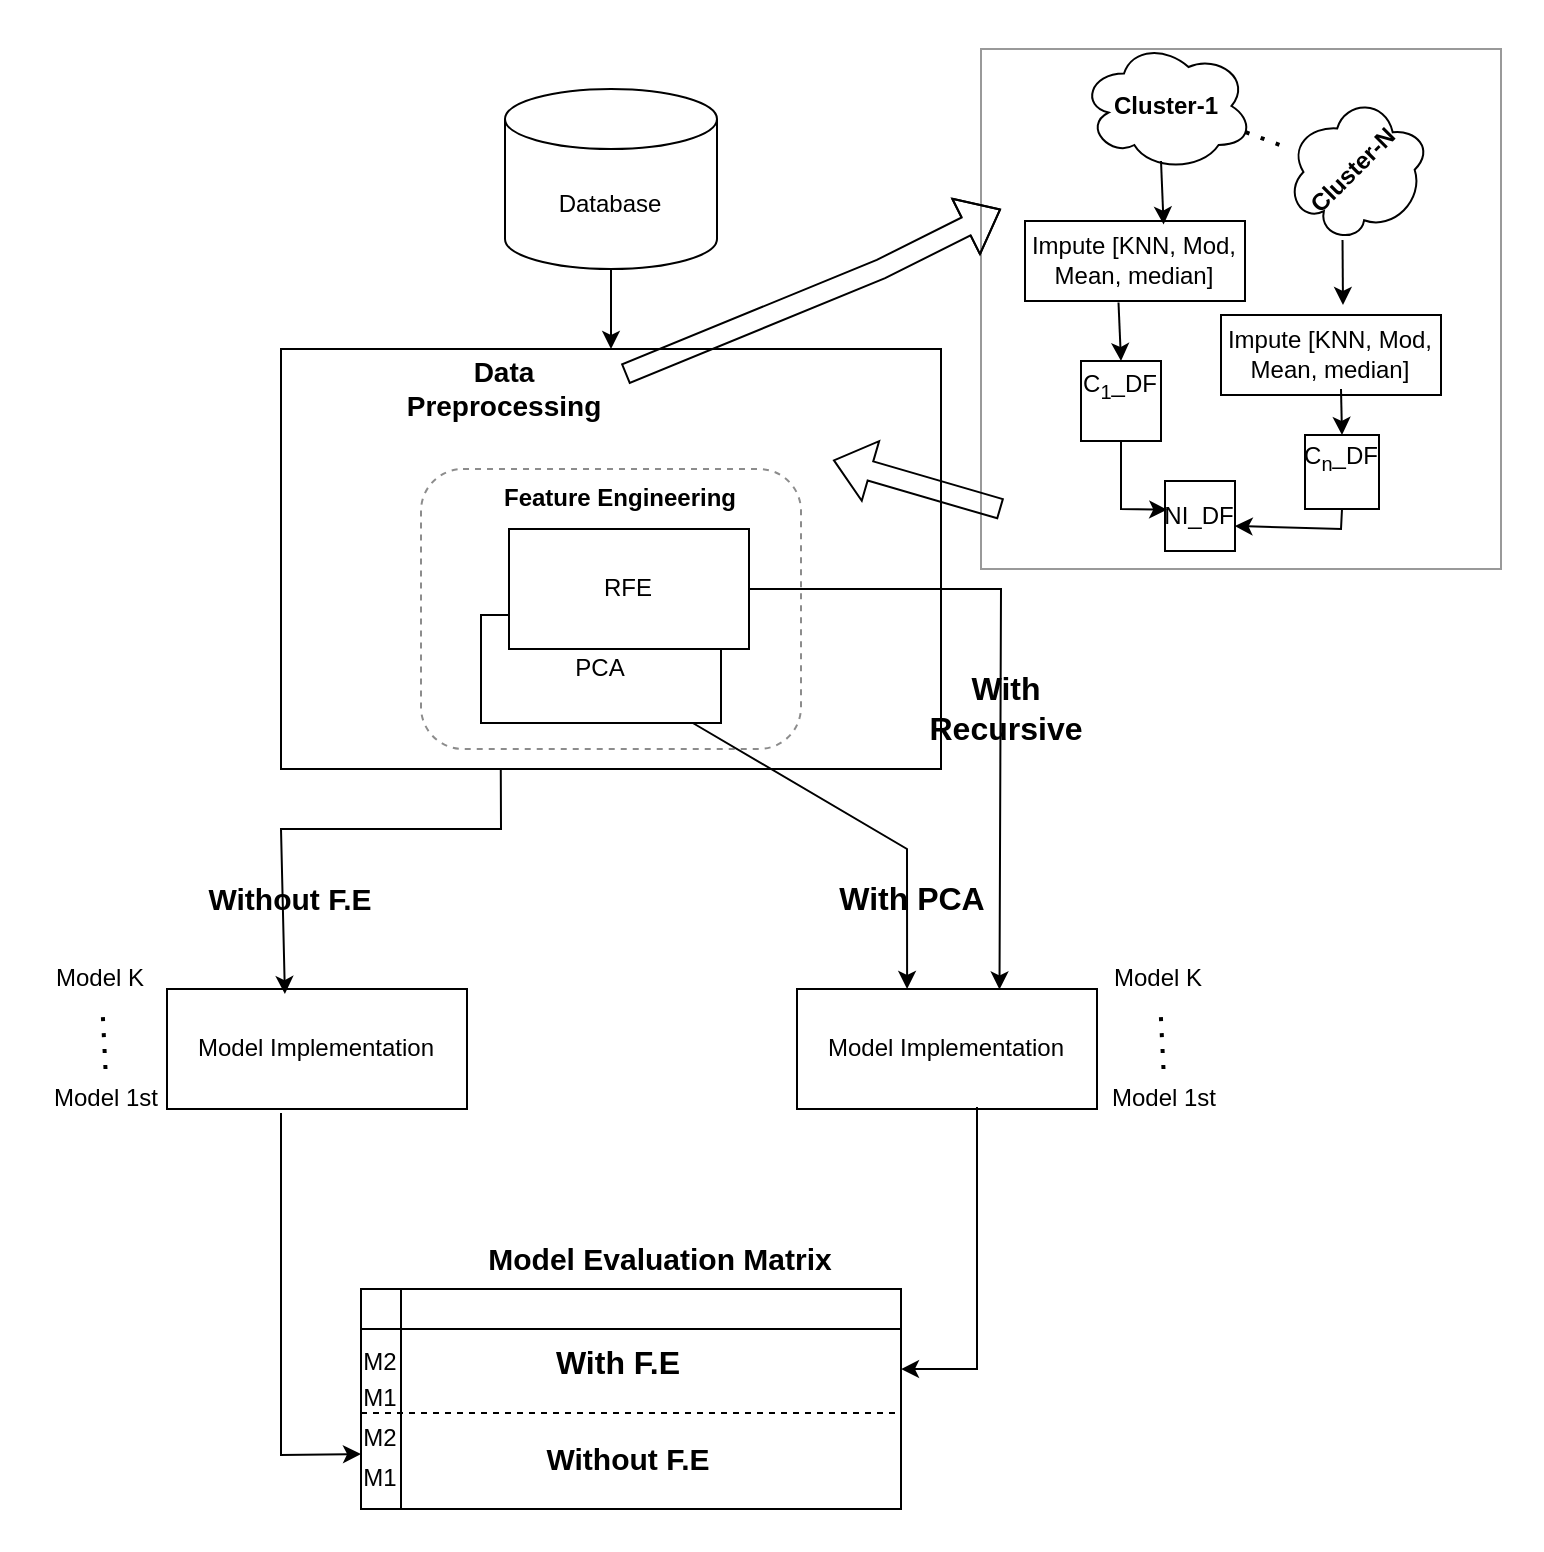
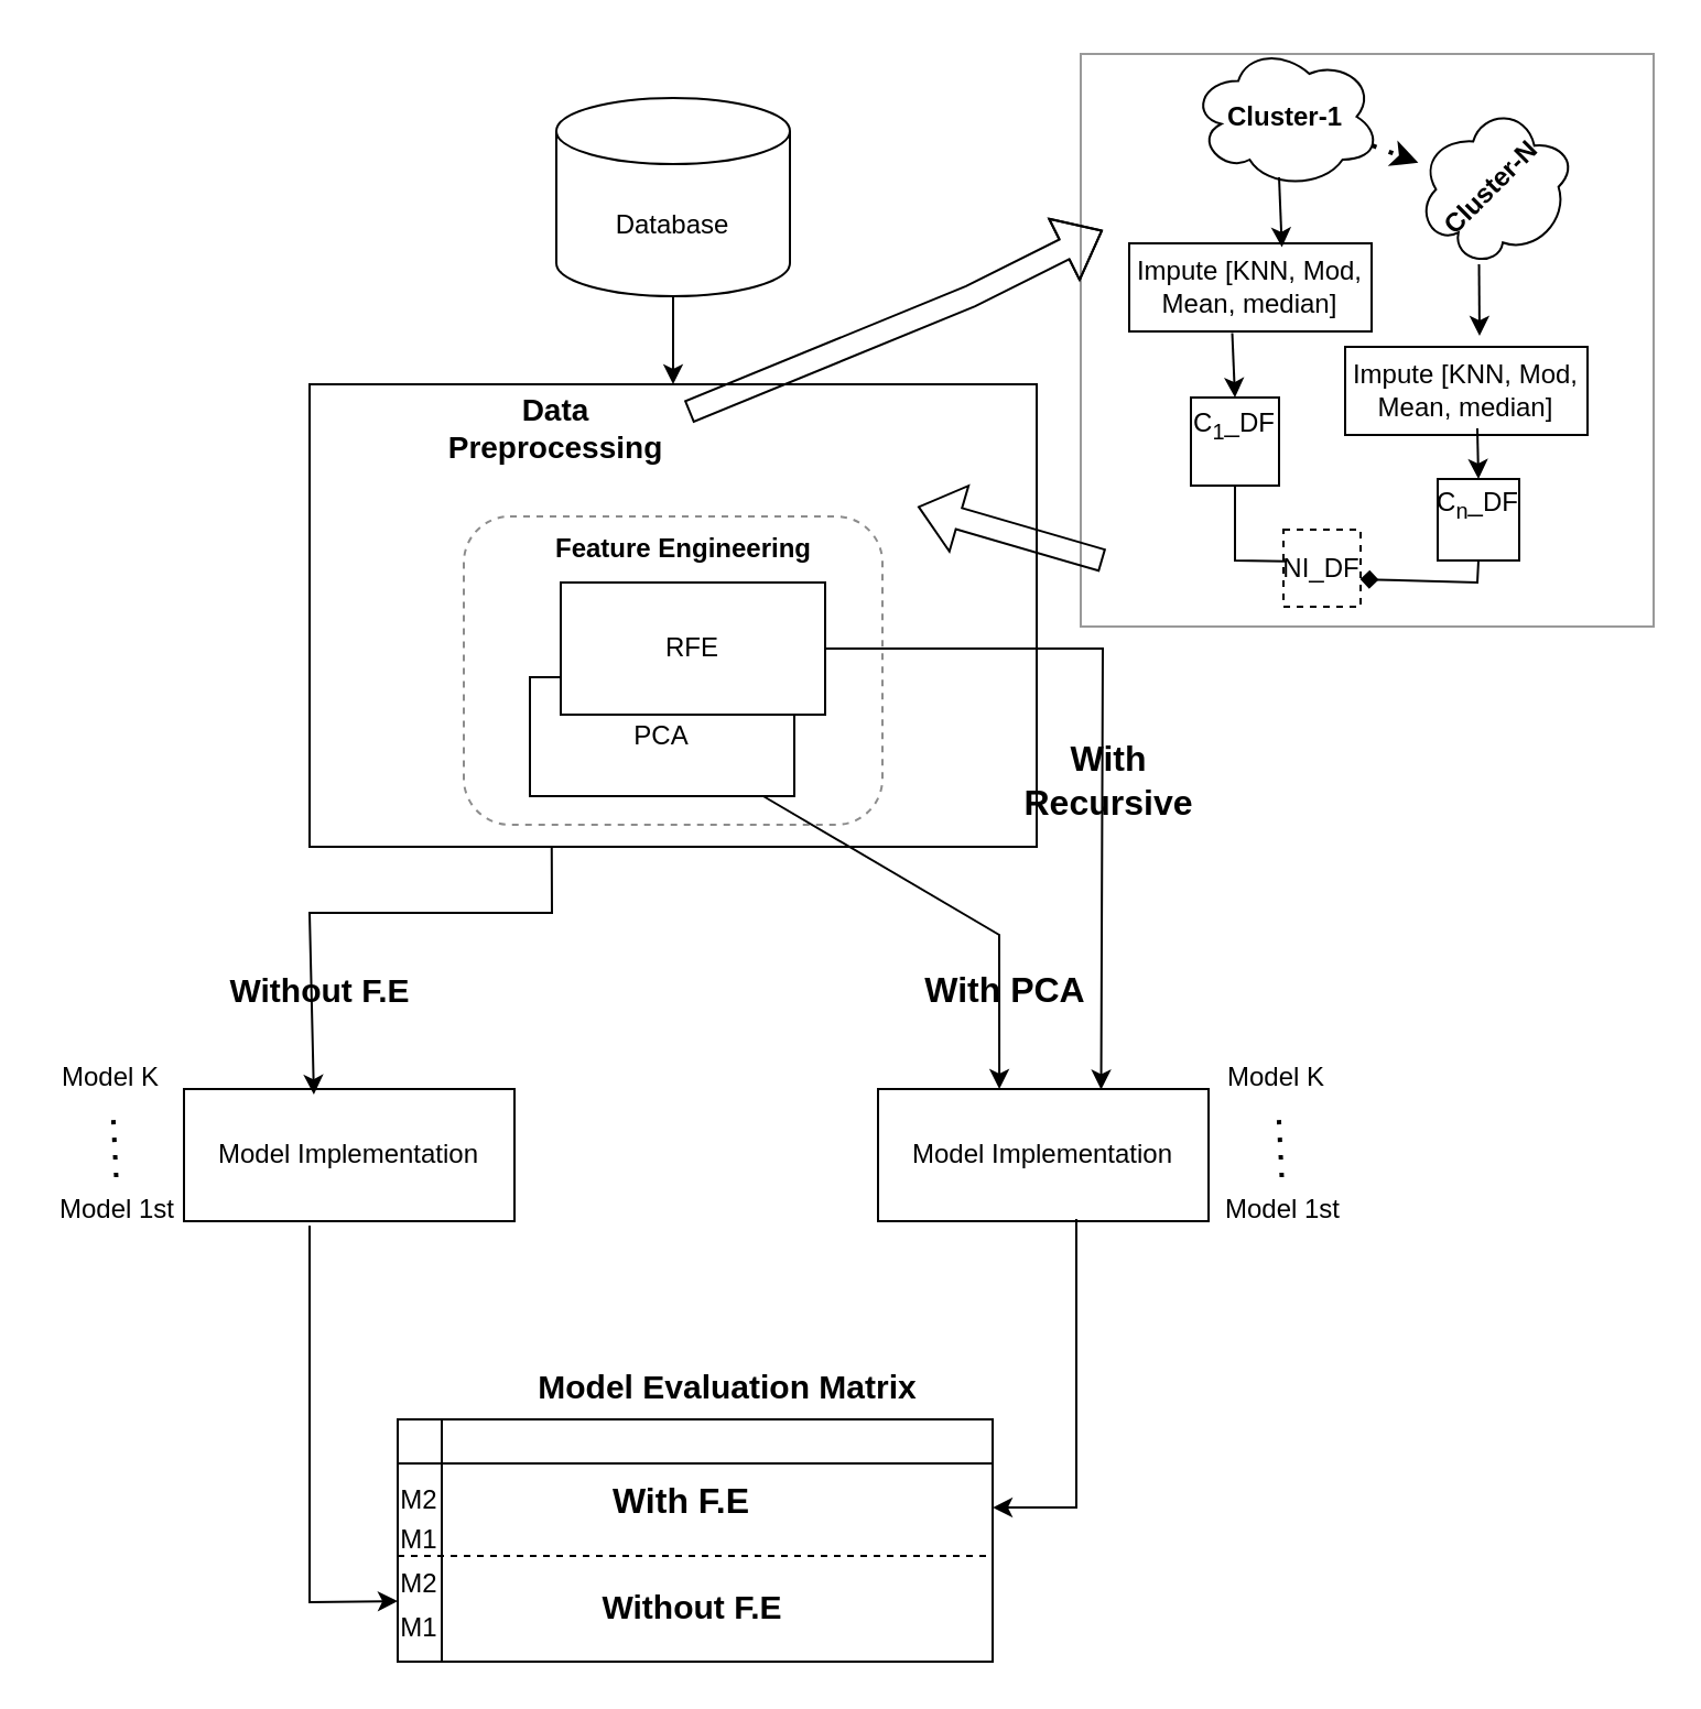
- <mxCell id="47" value="" style="endArrow=none;dashed=1;html=1;dashPattern=1 3;strokeWidth=2;rounded=0;" parent="42" source="43" target="44" edge="1"><mxGeometry width="50" height="50" relative="1" as="geometry"><mxPoint x="28" y="150" as="sourcePoint" /><mxPoint x="78" y="100" as="targetPoint" /></mxGeometry></mxCell>
+ <mxCell id="47" value="" style="endArrow=classic;dashed=1;html=1;dashPattern=1 3;strokeWidth=2;rounded=0;" parent="42" source="43" target="44" edge="1"><mxGeometry width="50" height="50" relative="1" as="geometry"><mxPoint x="28" y="150" as="sourcePoint" /><mxPoint x="78" y="100" as="targetPoint" /></mxGeometry></mxCell>
- <mxCell id="54" value="" style="endArrow=classic;html=1;rounded=0;exitX=0.5;exitY=1;exitDx=0;exitDy=0;entryX=0.032;entryY=0.41;entryDx=0;entryDy=0;entryPerimeter=0;" parent="42" source="48" target="53" edge="1"><mxGeometry width="50" height="50" relative="1" as="geometry"><mxPoint x="8" y="260" as="sourcePoint" /><mxPoint x="58" y="250" as="targetPoint" /><Array as="points"><mxPoint x="48" y="234" /></Array></mxGeometry></mxCell>
+ <mxCell id="54" value="" style="endArrow=none;html=1;rounded=0;exitX=0.5;exitY=1;exitDx=0;exitDy=0;entryX=0.032;entryY=0.41;entryDx=0;entryDy=0;entryPerimeter=0;" parent="42" source="48" target="53" edge="1"><mxGeometry width="50" height="50" relative="1" as="geometry"><mxPoint x="8" y="260" as="sourcePoint" /><mxPoint x="58" y="250" as="targetPoint" /><Array as="points"><mxPoint x="48" y="234" /></Array></mxGeometry></mxCell>
- <mxCell id="53" value="NI_DF" style="whiteSpace=wrap;html=1;aspect=fixed;" parent="42" vertex="1"><mxGeometry x="70" y="220" width="35" height="35" as="geometry" /></mxCell>
+ <mxCell id="53" value="NI_DF" style="whiteSpace=wrap;html=1;aspect=fixed;dashed=1;" parent="42" vertex="1"><mxGeometry x="70" y="220" width="35" height="35" as="geometry" /></mxCell>
- <mxCell id="56" value="" style="endArrow=classic;html=1;rounded=0;entryX=0.995;entryY=0.643;entryDx=0;entryDy=0;exitX=0.5;exitY=1;exitDx=0;exitDy=0;entryPerimeter=0;" parent="42" source="49" target="53" edge="1"><mxGeometry width="50" height="50" relative="1" as="geometry"><mxPoint x="128" y="274" as="sourcePoint" /><mxPoint x="178" y="224" as="targetPoint" /><Array as="points"><mxPoint x="158" y="244" /></Array></mxGeometry></mxCell>
+ <mxCell id="56" value="" style="endArrow=diamond;html=1;rounded=0;entryX=0.995;entryY=0.643;entryDx=0;entryDy=0;exitX=0.5;exitY=1;exitDx=0;exitDy=0;entryPerimeter=0;" parent="42" source="49" target="53" edge="1"><mxGeometry width="50" height="50" relative="1" as="geometry"><mxPoint x="128" y="274" as="sourcePoint" /><mxPoint x="178" y="224" as="targetPoint" /><Array as="points"><mxPoint x="158" y="244" /></Array></mxGeometry></mxCell>
